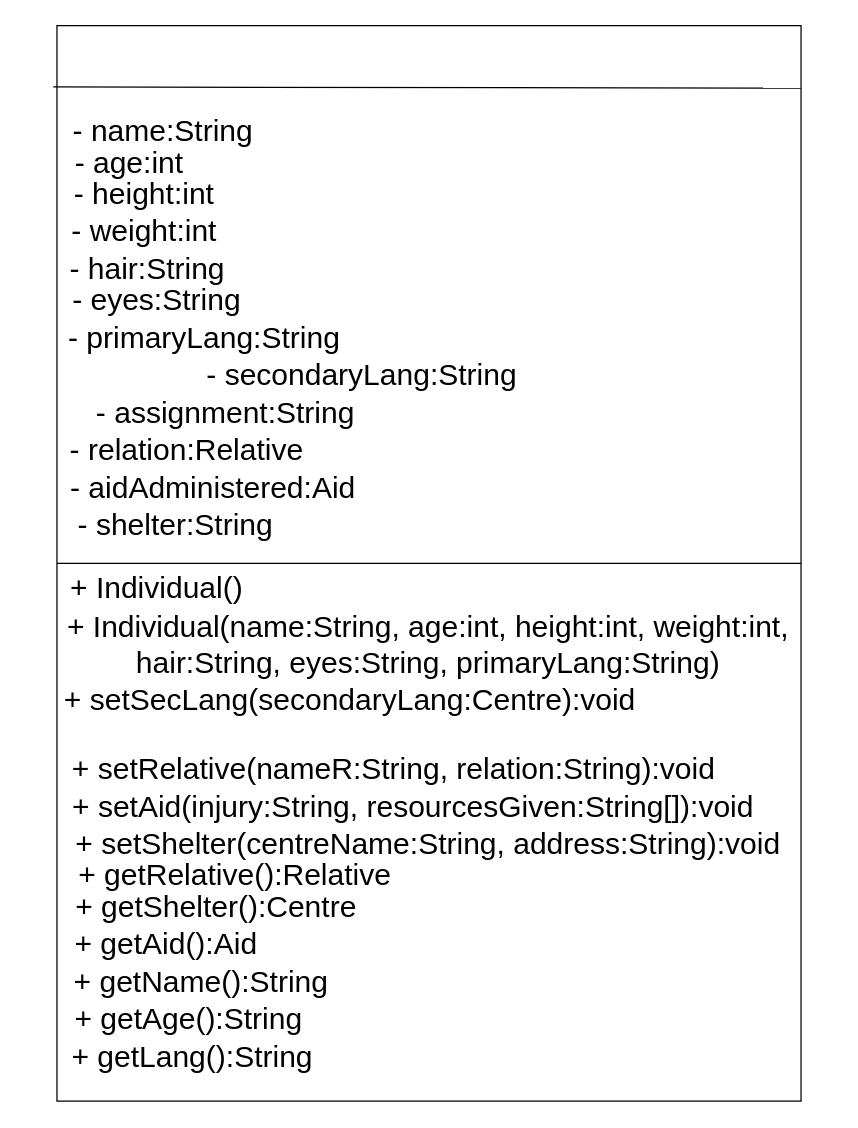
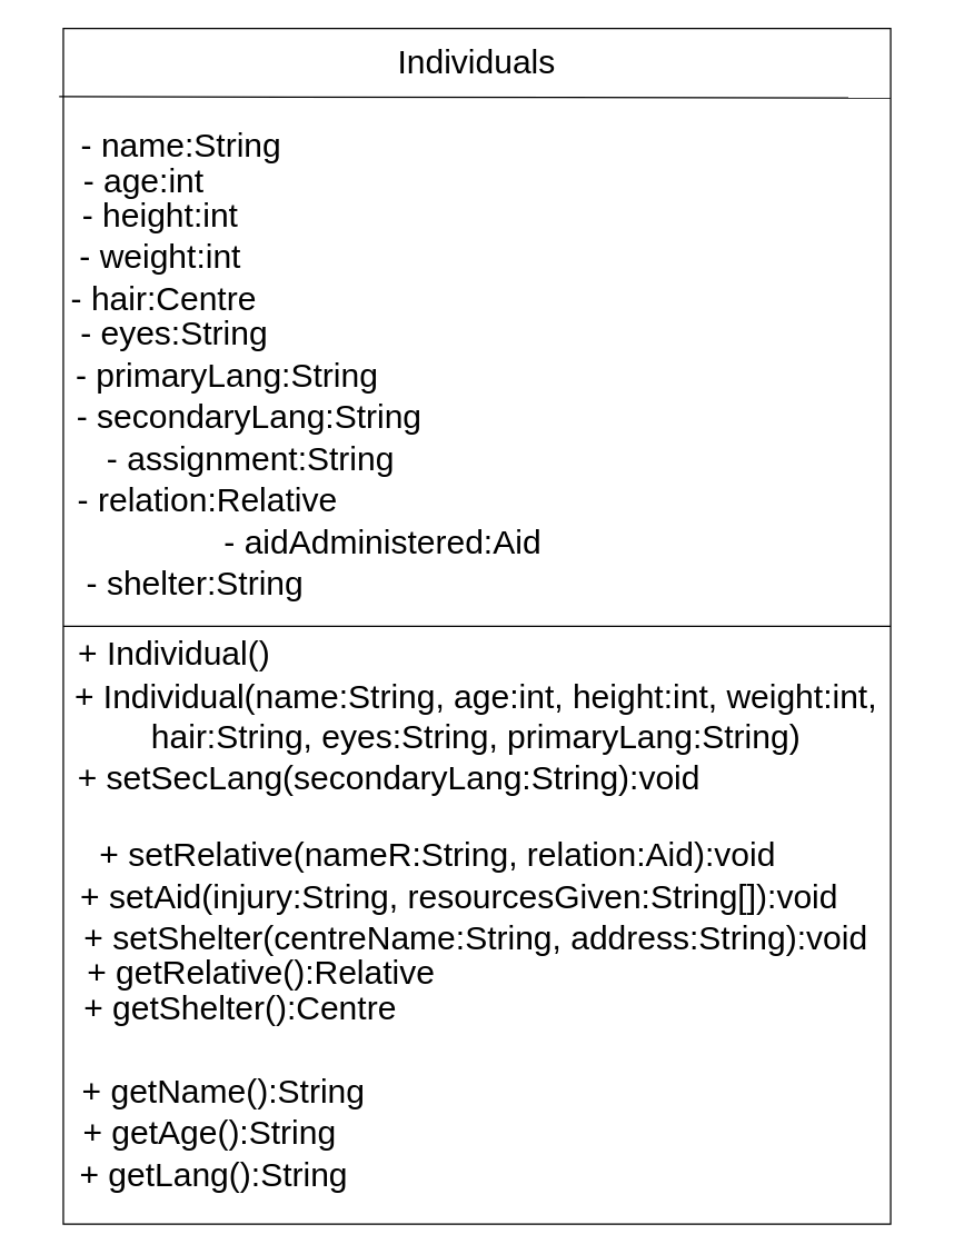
+ <mxCell id="4" value="&lt;font style=&quot;font-size: 24px;&quot;&gt;Individuals&lt;/font&gt;" style="text;html=1;strokeColor=none;fillColor=none;align=center;verticalAlign=middle;whiteSpace=wrap;rounded=0;" parent="1" vertex="1"><mxGeometry x="266.25" y="20" width="152.5" height="50" as="geometry" /></mxCell>
- <mxCell id="9" value="- hair:String" style="text;html=1;strokeColor=none;fillColor=none;align=center;verticalAlign=middle;whiteSpace=wrap;rounded=0;fontSize=24;" parent="1" vertex="1"><mxGeometry x="45" y="190" width="145" height="50" as="geometry" /></mxCell>
+ <mxCell id="9" value="- hair:Centre" style="text;html=1;strokeColor=none;fillColor=none;align=center;verticalAlign=middle;whiteSpace=wrap;rounded=0;fontSize=24;" parent="1" vertex="1"><mxGeometry x="45" y="190" width="145" height="50" as="geometry" /></mxCell>
- <mxCell id="12" value="- secondaryLang:String" style="text;html=1;strokeColor=none;fillColor=none;align=center;verticalAlign=middle;whiteSpace=wrap;rounded=0;fontSize=24;" parent="1" vertex="1"><mxGeometry x="160" y="290" width="257.5" height="20" as="geometry" /></mxCell>
+ <mxCell id="12" value="- secondaryLang:String" style="text;html=1;strokeColor=none;fillColor=none;align=center;verticalAlign=middle;whiteSpace=wrap;rounded=0;fontSize=24;" parent="1" vertex="1"><mxGeometry x="50" y="290" width="257.5" height="20" as="geometry" /></mxCell>
- <mxCell id="15" value="- aidAdministered:Aid" style="text;html=1;strokeColor=none;fillColor=none;align=center;verticalAlign=middle;whiteSpace=wrap;rounded=0;fontSize=24;" vertex="1" parent="1"><mxGeometry x="50" y="380" width="240" height="20" as="geometry" /></mxCell>
+ <mxCell id="15" value="- aidAdministered:Aid" style="text;html=1;strokeColor=none;fillColor=none;align=center;verticalAlign=middle;whiteSpace=wrap;rounded=0;fontSize=24;" vertex="1" parent="1"><mxGeometry x="155" y="380" width="240" height="20" as="geometry" /></mxCell>
- <mxCell id="20" value="+ setSecLang(secondaryLang:Centre):void" style="text;html=1;strokeColor=none;fillColor=none;align=center;verticalAlign=middle;whiteSpace=wrap;rounded=0;fontSize=24;" vertex="1" parent="1"><mxGeometry x="37.5" y="550" width="482.5" height="20" as="geometry" /></mxCell>
+ <mxCell id="20" value="+ setSecLang(secondaryLang:String):void" style="text;html=1;strokeColor=none;fillColor=none;align=center;verticalAlign=middle;whiteSpace=wrap;rounded=0;fontSize=24;" vertex="1" parent="1"><mxGeometry x="37.5" y="550" width="482.5" height="20" as="geometry" /></mxCell>
- <mxCell id="21" value="+ setRelative(nameR:String, relation:String):void" style="text;html=1;strokeColor=none;fillColor=none;align=center;verticalAlign=middle;whiteSpace=wrap;rounded=0;fontSize=24;" vertex="1" parent="1"><mxGeometry x="37.5" y="600" width="552.5" height="30" as="geometry" /></mxCell>
+ <mxCell id="21" value="+ setRelative(nameR:String, relation:Aid):void" style="text;html=1;strokeColor=none;fillColor=none;align=center;verticalAlign=middle;whiteSpace=wrap;rounded=0;fontSize=24;" vertex="1" parent="1"><mxGeometry x="37.5" y="600" width="552.5" height="30" as="geometry" /></mxCell>
- <mxCell id="26" value="+ getAid():Aid" style="text;html=1;strokeColor=none;fillColor=none;align=center;verticalAlign=middle;whiteSpace=wrap;rounded=0;fontSize=24;" vertex="1" parent="1"><mxGeometry x="45" y="740" width="175" height="30" as="geometry" /></mxCell>
